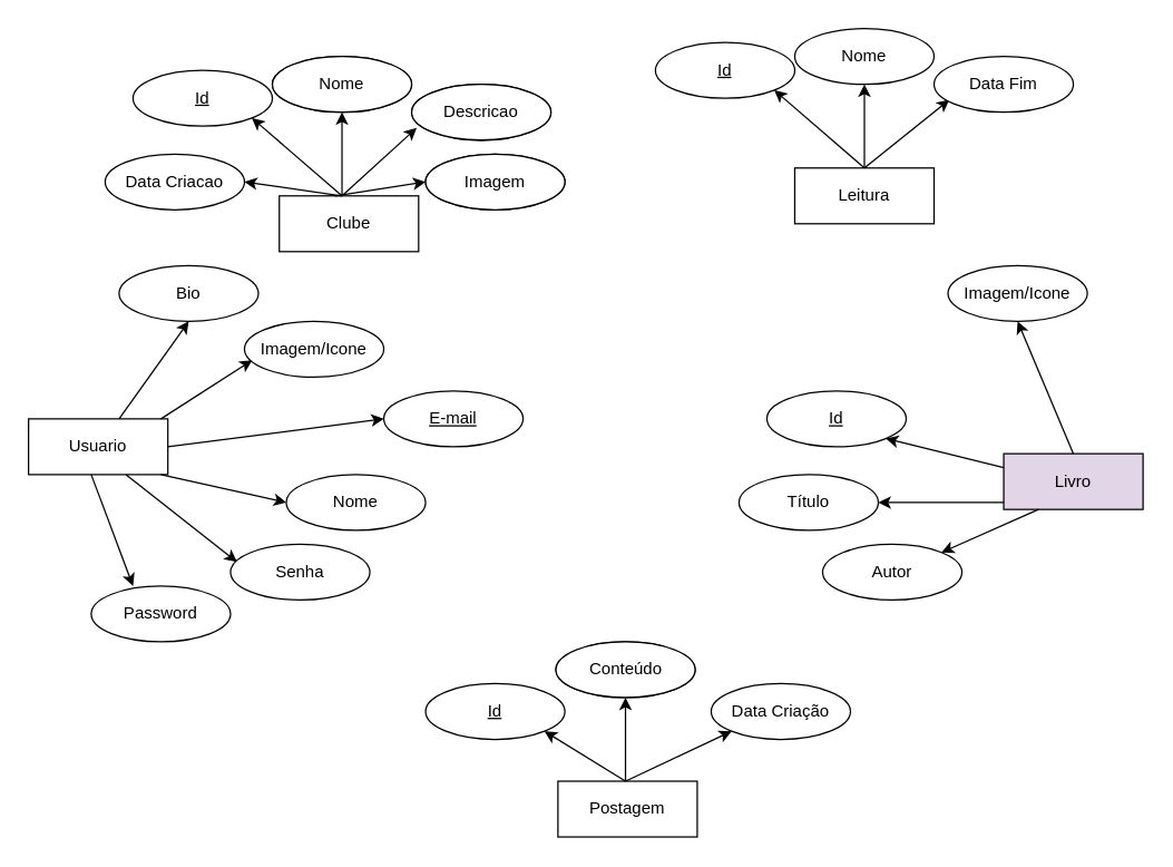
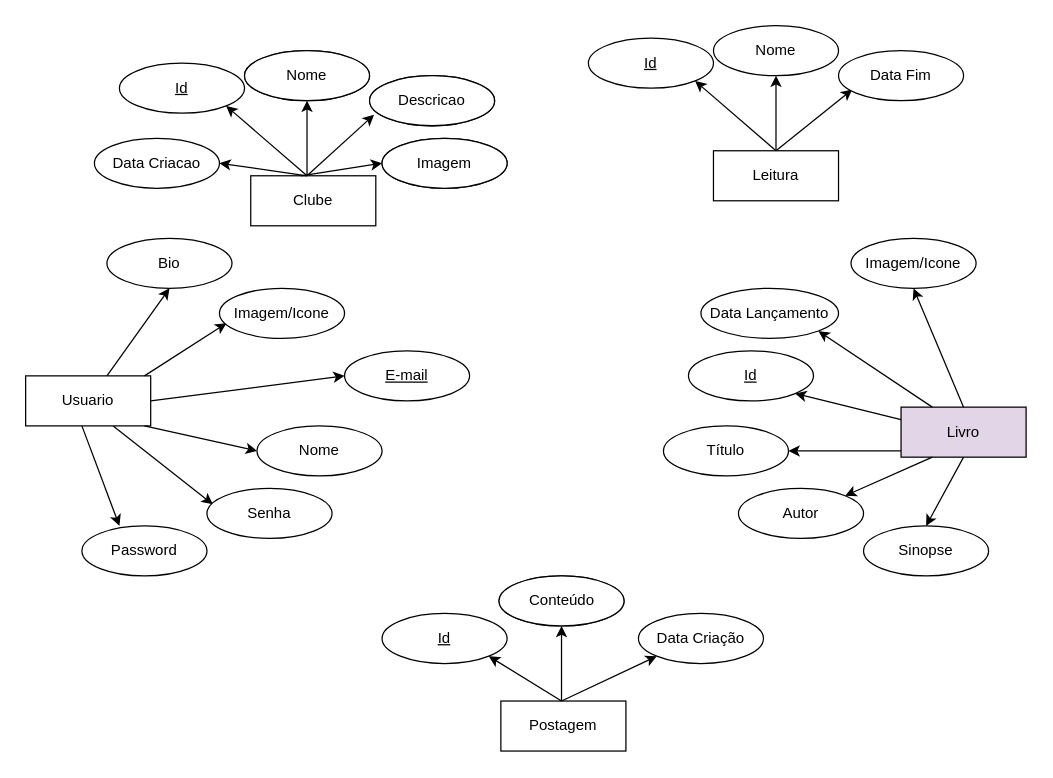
+ <mxCell id="49" value="Data Lançamento" style="ellipse;whiteSpace=wrap;html=1;align=center;direction=east;flipH=0;flipV=0;" vertex="1" parent="7"><mxGeometry x="560" y="230" width="110" height="40" as="geometry" /></mxCell>
+ <mxCell id="48" value="" style="edgeStyle=none;orthogonalLoop=1;jettySize=auto;html=1;rounded=0;entryX=1;entryY=1;entryDx=0;entryDy=0;exitX=0.25;exitY=0;exitDx=0;exitDy=0;" edge="1" parent="7" source="5" target="49"><mxGeometry width="80" relative="1" as="geometry"><mxPoint x="755" y="330" as="sourcePoint" /><mxPoint x="424" y="211" as="targetPoint" /></mxGeometry></mxCell>
+ <mxCell id="43" value="" style="edgeStyle=none;orthogonalLoop=1;jettySize=auto;html=1;rounded=0;entryX=0.5;entryY=0;entryDx=0;entryDy=0;exitX=0.5;exitY=1;exitDx=0;exitDy=0;" edge="1" parent="7" source="5" target="46"><mxGeometry width="80" relative="1" as="geometry"><mxPoint x="780" y="370" as="sourcePoint" /><mxPoint x="890" y="280" as="targetPoint" /></mxGeometry></mxCell>
+ <mxCell id="46" value="Sinopse" style="ellipse;whiteSpace=wrap;html=1;align=center;direction=east;flipH=0;flipV=0;" vertex="1" parent="7"><mxGeometry x="690" y="420" width="100" height="40" as="geometry" /></mxCell>
